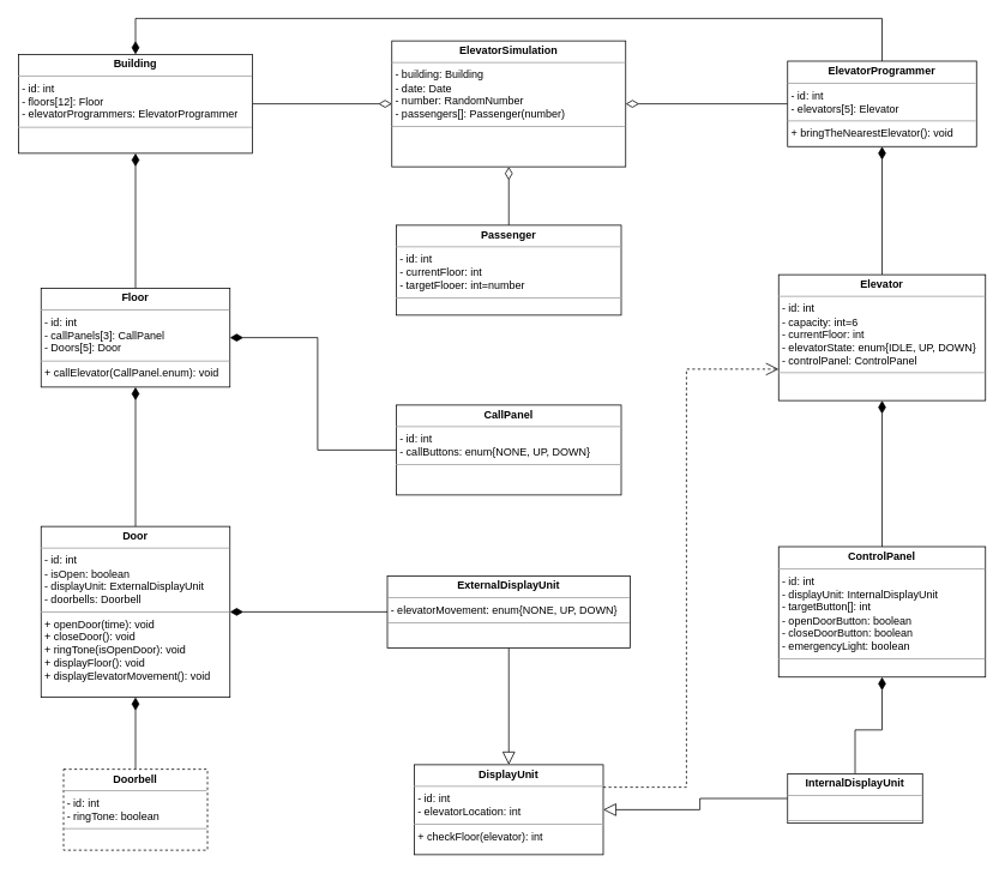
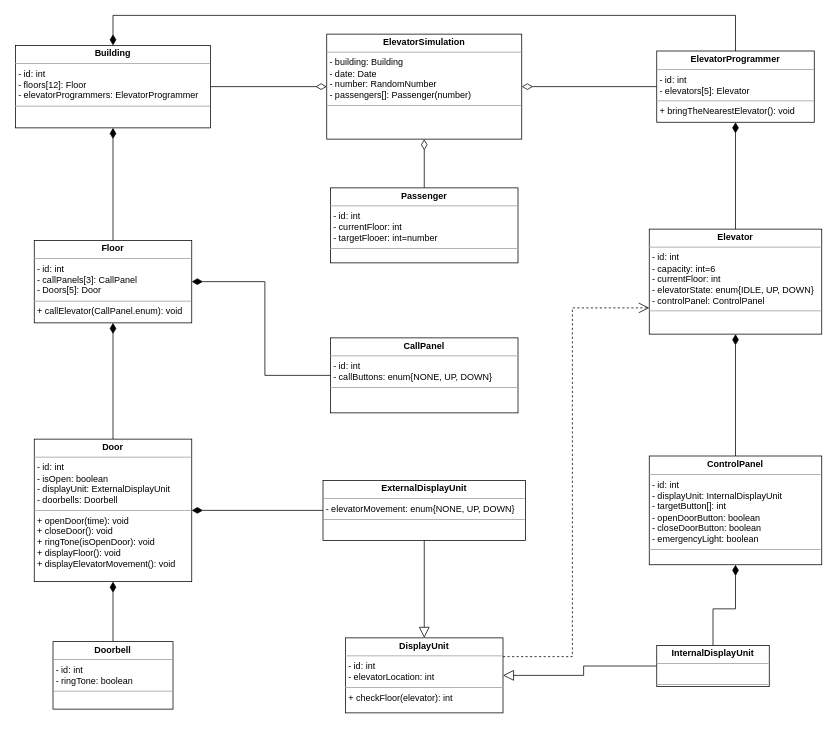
- <mxCell id="29" value="&lt;p style=&quot;margin:0px;margin-top:4px;text-align:center;&quot;&gt;&lt;b&gt;Doorbell&lt;/b&gt;&lt;br&gt;&lt;/p&gt;&lt;hr size=&quot;1&quot;&gt;&lt;p style=&quot;margin:0px;margin-left:4px;&quot;&gt;- id: int&lt;/p&gt;&lt;p style=&quot;margin:0px;margin-left:4px;&quot;&gt;-&amp;nbsp;ringTone: boolean&lt;/p&gt;&lt;hr size=&quot;1&quot;&gt;&lt;p style=&quot;margin:0px;margin-left:4px;&quot;&gt;&lt;br&gt;&lt;/p&gt;" style="verticalAlign=top;align=left;overflow=fill;fontSize=12;fontFamily=Helvetica;html=1;whiteSpace=wrap;dashed=1;" vertex="1" parent="1"><mxGeometry x="70" y="855" width="160" height="90" as="geometry" /></mxCell>
+ <mxCell id="29" value="&lt;p style=&quot;margin:0px;margin-top:4px;text-align:center;&quot;&gt;&lt;b&gt;Doorbell&lt;/b&gt;&lt;br&gt;&lt;/p&gt;&lt;hr size=&quot;1&quot;&gt;&lt;p style=&quot;margin:0px;margin-left:4px;&quot;&gt;- id: int&lt;/p&gt;&lt;p style=&quot;margin:0px;margin-left:4px;&quot;&gt;-&amp;nbsp;ringTone: boolean&lt;/p&gt;&lt;hr size=&quot;1&quot;&gt;&lt;p style=&quot;margin:0px;margin-left:4px;&quot;&gt;&lt;br&gt;&lt;/p&gt;" style="verticalAlign=top;align=left;overflow=fill;fontSize=12;fontFamily=Helvetica;html=1;whiteSpace=wrap;" vertex="1" parent="1"><mxGeometry x="70" y="855" width="160" height="90" as="geometry" /></mxCell>
